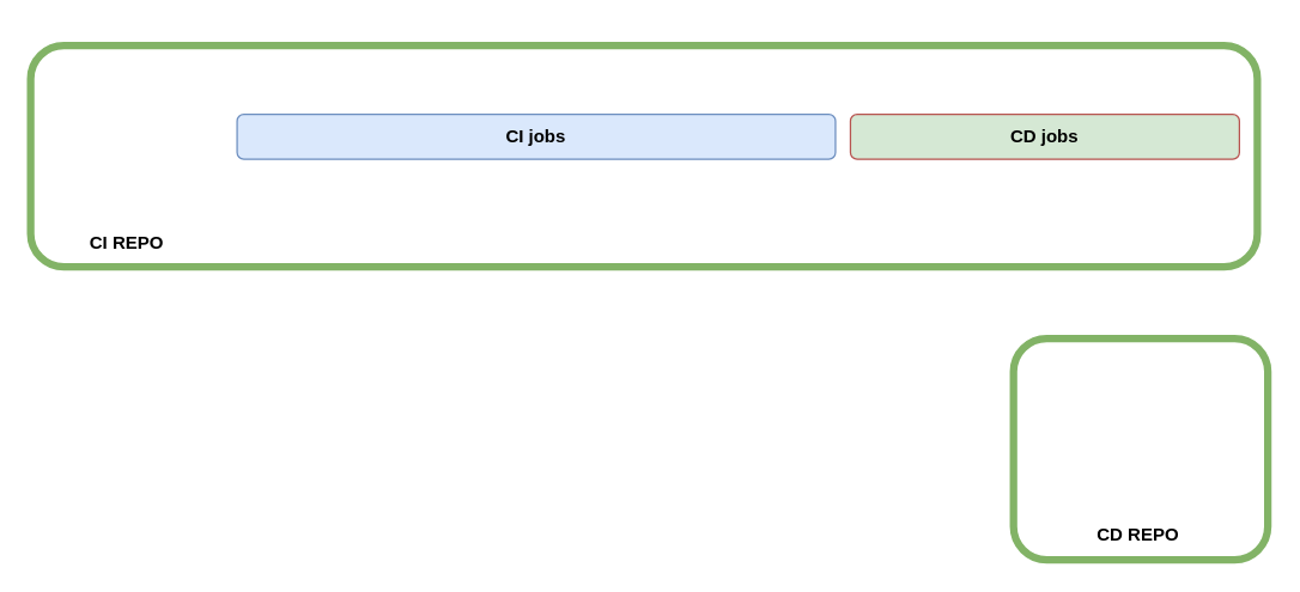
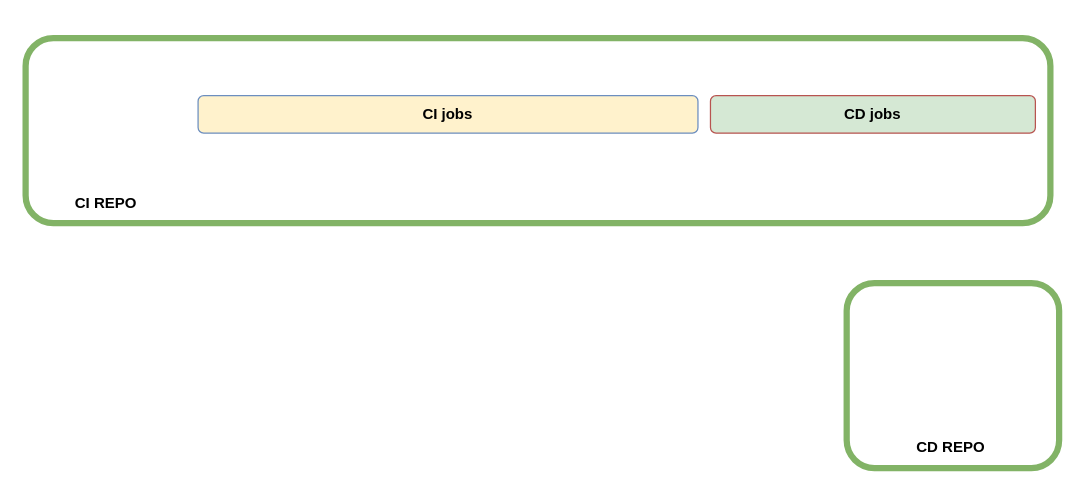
- <mxCell id="5" value="&lt;b&gt;CI jobs&lt;/b&gt;" style="rounded=1;whiteSpace=wrap;html=1;fillColor=#dae8fc;strokeColor=#6c8ebf;" vertex="1" parent="1"><mxGeometry x="158" y="76" width="400" height="30" as="geometry" /></mxCell>
+ <mxCell id="5" value="&lt;b&gt;CI jobs&lt;/b&gt;" style="rounded=1;whiteSpace=wrap;html=1;fillColor=#fff2cc;strokeColor=#6c8ebf;" vertex="1" parent="1"><mxGeometry x="158" y="76" width="400" height="30" as="geometry" /></mxCell>
